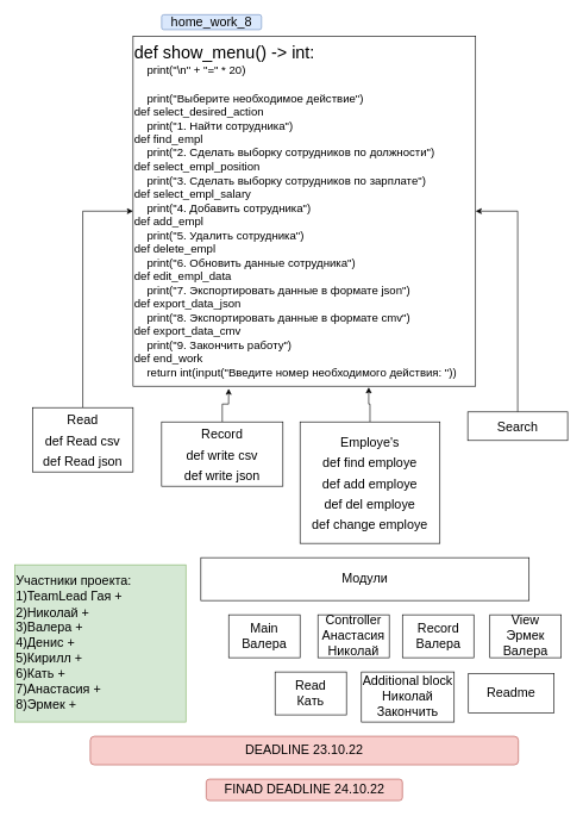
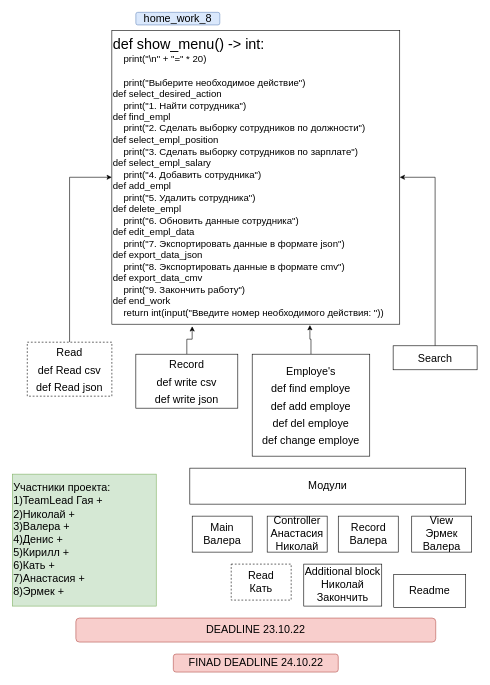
- <mxCell id="4" value="&lt;font style=&quot;font-size: 18px;&quot;&gt;Read&lt;br&gt;def Read csv&lt;br&gt;def Read json&lt;/font&gt;" style="rounded=0;whiteSpace=wrap;html=1;fontSize=24;" parent="1" vertex="1"><mxGeometry x="45" y="570" width="141" height="90" as="geometry" /></mxCell>
+ <mxCell id="4" value="&lt;font style=&quot;font-size: 18px;&quot;&gt;Read&lt;br&gt;def Read csv&lt;br&gt;def Read json&lt;/font&gt;" style="rounded=0;whiteSpace=wrap;html=1;fontSize=24;dashed=1;" parent="1" vertex="1"><mxGeometry x="45" y="570" width="141" height="90" as="geometry" /></mxCell>
- <mxCell id="12" value="Модули" style="rounded=0;whiteSpace=wrap;html=1;fontSize=18;" parent="1" vertex="1"><mxGeometry x="281" y="780" width="460" height="60" as="geometry" /></mxCell>
+ <mxCell id="12" value="Модули" style="rounded=0;whiteSpace=wrap;html=1;fontSize=18;" parent="1" vertex="1"><mxGeometry x="316" y="780" width="460" height="60" as="geometry" /></mxCell>
- <mxCell id="16" value="Read&lt;br&gt;Кать" style="rounded=0;whiteSpace=wrap;html=1;fontSize=18;" parent="1" vertex="1"><mxGeometry x="385" y="940" width="100" height="60" as="geometry" /></mxCell>
+ <mxCell id="16" value="Read&lt;br&gt;Кать" style="rounded=0;whiteSpace=wrap;html=1;fontSize=18;dashed=1;" parent="1" vertex="1"><mxGeometry x="385" y="940" width="100" height="60" as="geometry" /></mxCell>
- <mxCell id="19" value="Readme" style="rounded=0;whiteSpace=wrap;html=1;fontSize=18;" parent="1" vertex="1"><mxGeometry x="656" y="942.5" width="120" height="55" as="geometry" /></mxCell>
+ <mxCell id="19" value="Readme" style="rounded=0;whiteSpace=wrap;html=1;fontSize=18;" parent="1" vertex="1"><mxGeometry x="656" y="957.5" width="120" height="55" as="geometry" /></mxCell>
